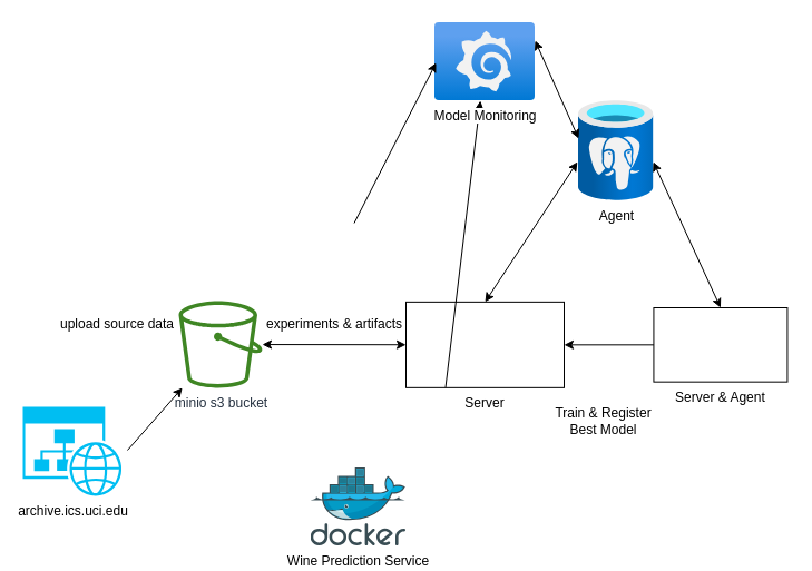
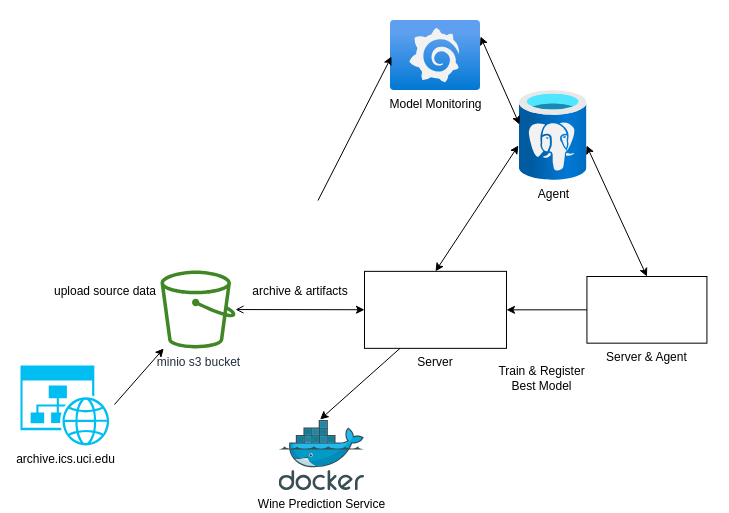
- <mxCell id="16" value="" style="endArrow=classic;html=1;rounded=0;exitX=0.25;exitY=1;exitDx=0;exitDy=0;" parent="1" source="2" target="17" edge="1"><mxGeometry width="50" height="50" relative="1" as="geometry"><mxPoint x="370" y="310" as="sourcePoint" /><mxPoint x="420" y="260" as="targetPoint" /></mxGeometry></mxCell>
+ <mxCell id="16" value="" style="endArrow=classic;html=1;rounded=0;exitX=0.25;exitY=1;exitDx=0;exitDy=0;entryX=0.48;entryY=-0.014;entryDx=0;entryDy=0;entryPerimeter=0;" parent="1" source="2" target="3" edge="1"><mxGeometry width="50" height="50" relative="1" as="geometry"><mxPoint x="370" y="310" as="sourcePoint" /><mxPoint x="420" y="260" as="targetPoint" /></mxGeometry></mxCell>
- <mxCell id="12" value="experiments &amp; artifacts" style="shape=image;verticalLabelPosition=bottom;labelBackgroundColor=default;verticalAlign=top;aspect=fixed;imageAspect=0;image=https://upload.wikimedia.org/wikipedia/commons/thumb/c/c3/Python-logo-notext.svg/1869px-Python-logo-notext.svg.png;" parent="1" vertex="1"><mxGeometry x="265" y="200" width="70" height="76.71" as="geometry" /></mxCell>
+ <mxCell id="12" value="archive &amp; artifacts" style="shape=image;verticalLabelPosition=bottom;labelBackgroundColor=default;verticalAlign=top;aspect=fixed;imageAspect=0;image=https://upload.wikimedia.org/wikipedia/commons/thumb/c/c3/Python-logo-notext.svg/1869px-Python-logo-notext.svg.png;" parent="1" vertex="1"><mxGeometry x="265" y="200" width="70" height="76.71" as="geometry" /></mxCell>
- <mxCell id="11" value="" style="endArrow=classic;startArrow=classic;html=1;rounded=0;" parent="1" source="2" target="4" edge="1"><mxGeometry width="50" height="50" relative="1" as="geometry"><mxPoint x="320" y="310" as="sourcePoint" /><mxPoint x="420" y="260" as="targetPoint" /></mxGeometry></mxCell>
+ <mxCell id="11" value="" style="endArrow=open;startArrow=classic;html=1;rounded=0;" parent="1" source="2" target="4" edge="1"><mxGeometry width="50" height="50" relative="1" as="geometry"><mxPoint x="320" y="310" as="sourcePoint" /><mxPoint x="420" y="260" as="targetPoint" /></mxGeometry></mxCell>
